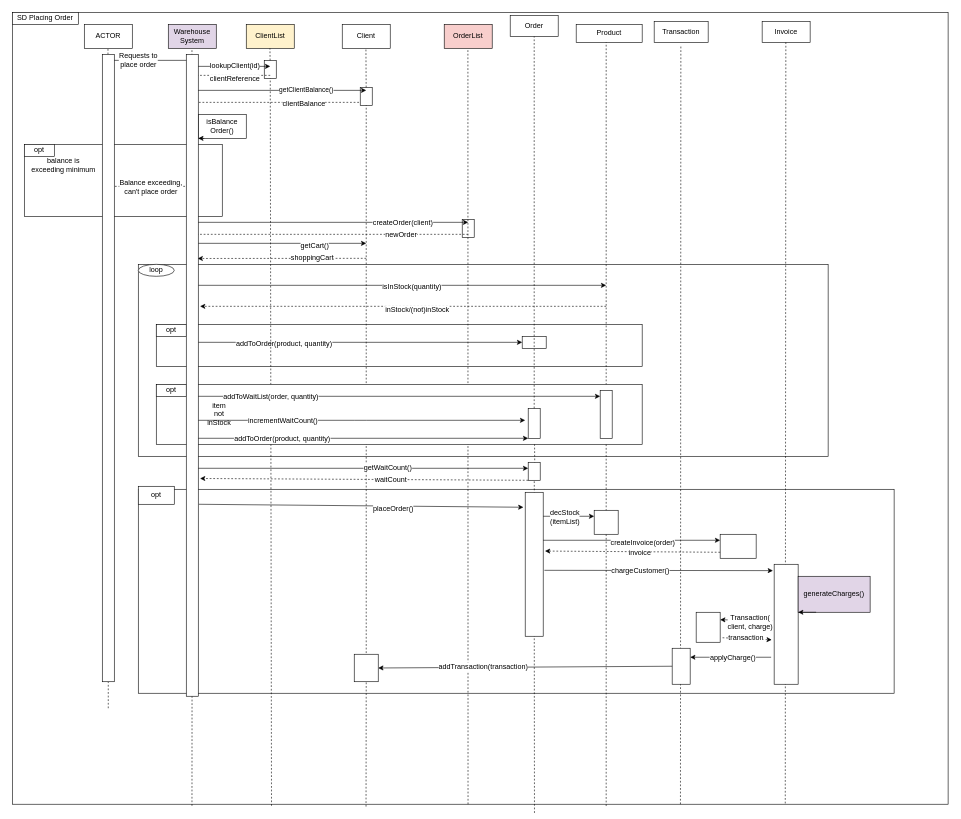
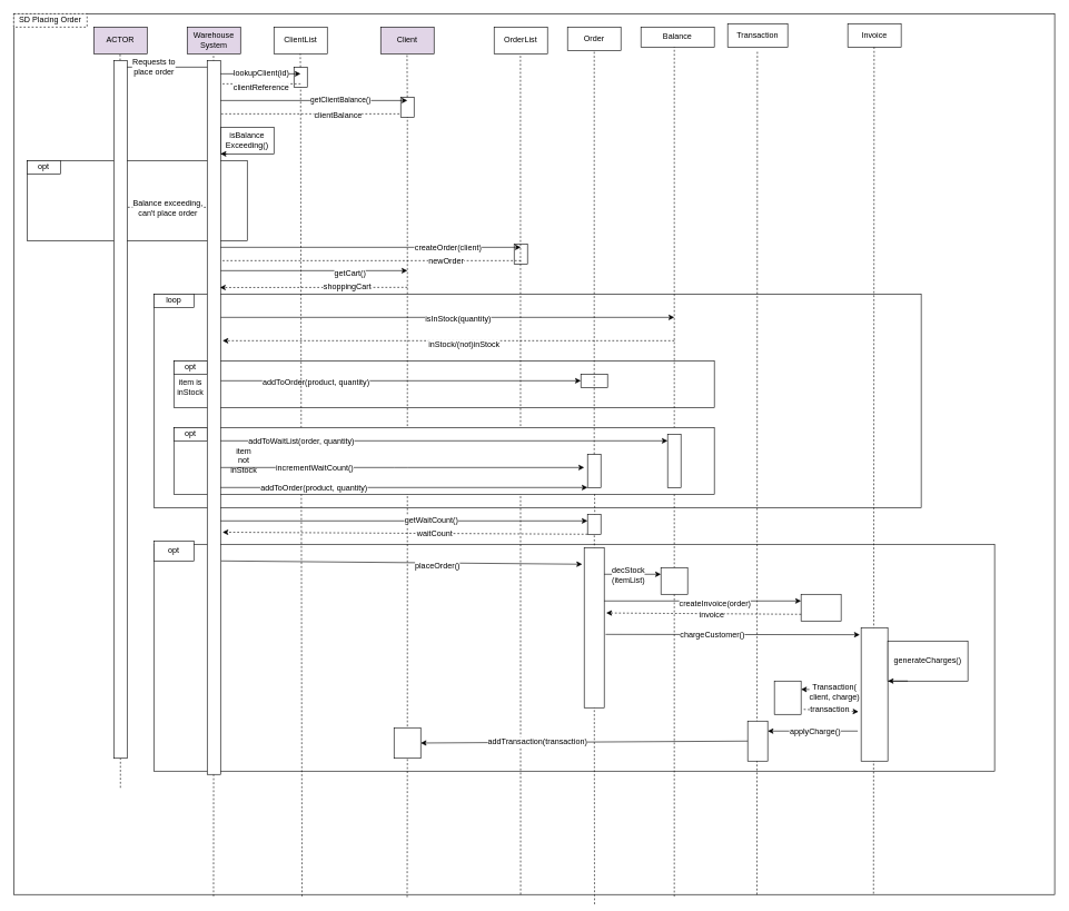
- <mxCell id="16" value="SD Placing Order" style="rounded=0;whiteSpace=wrap;html=1;" parent="1" vertex="1"><mxGeometry width="110" height="20" as="geometry" x="20" y="20" /></mxCell>
+ <mxCell id="16" value="SD Placing Order" style="rounded=0;whiteSpace=wrap;html=1;dashed=1;" parent="1" vertex="1"><mxGeometry width="110" height="20" as="geometry" x="20" y="20" /></mxCell>
- <mxCell id="14" value="Order" style="rounded=0;whiteSpace=wrap;html=1;" parent="1" vertex="1"><mxGeometry x="850" y="25" width="80" height="35" as="geometry" /></mxCell>
+ <mxCell id="14" value="Order" style="rounded=0;whiteSpace=wrap;html=1;" parent="1" vertex="1"><mxGeometry x="850" y="40" width="80" height="35" as="geometry" /></mxCell>
- <mxCell id="18" value="Product" style="rounded=0;whiteSpace=wrap;html=1;" parent="1" vertex="1"><mxGeometry x="960" y="40" width="110" height="30" as="geometry" /></mxCell>
+ <mxCell id="18" value="Balance" style="rounded=0;whiteSpace=wrap;html=1;" parent="1" vertex="1"><mxGeometry x="960" y="40" width="110" height="30" as="geometry" /></mxCell>
- <mxCell id="9" value="ACTOR" style="rounded=0;whiteSpace=wrap;html=1;" parent="1" vertex="1"><mxGeometry x="140" y="40" width="80" height="40" as="geometry" /></mxCell>
+ <mxCell id="9" value="ACTOR" style="rounded=0;whiteSpace=wrap;html=1;fillColor=#e1d5e7;" parent="1" vertex="1"><mxGeometry x="140" y="40" width="80" height="40" as="geometry" /></mxCell>
- <mxCell id="11" value="ClientList" style="rounded=0;whiteSpace=wrap;html=1;fillColor=#fff2cc;" parent="1" vertex="1"><mxGeometry x="410" y="40" width="80" height="40" as="geometry" /></mxCell>
+ <mxCell id="11" value="ClientList" style="rounded=0;whiteSpace=wrap;html=1;" parent="1" vertex="1"><mxGeometry x="410" y="40" width="80" height="40" as="geometry" /></mxCell>
- <mxCell id="12" value="Client" style="rounded=0;whiteSpace=wrap;html=1;" parent="1" vertex="1"><mxGeometry x="570" y="40" width="80" height="40" as="geometry" /></mxCell>
+ <mxCell id="12" value="Client" style="rounded=0;whiteSpace=wrap;html=1;fillColor=#e1d5e7;" parent="1" vertex="1"><mxGeometry x="570" y="40" width="80" height="40" as="geometry" /></mxCell>
- <mxCell id="13" value="OrderList" style="rounded=0;whiteSpace=wrap;html=1;fillColor=#f8cecc;" parent="1" vertex="1"><mxGeometry x="740" y="40" width="80" height="40" as="geometry" /></mxCell>
+ <mxCell id="13" value="OrderList" style="rounded=0;whiteSpace=wrap;html=1;" parent="1" vertex="1"><mxGeometry x="740" y="40" width="80" height="40" as="geometry" /></mxCell>
- <mxCell id="22" value="&lt;div&gt;isBalance&lt;/div&gt;&lt;div&gt;Order()&lt;br&gt;&lt;/div&gt;" style="rounded=0;whiteSpace=wrap;html=1;" parent="1" vertex="1"><mxGeometry x="330" y="190" width="80" height="40" as="geometry" /></mxCell>
+ <mxCell id="22" value="&lt;div&gt;isBalance&lt;/div&gt;&lt;div&gt;Exceeding()&lt;br&gt;&lt;/div&gt;" style="rounded=0;whiteSpace=wrap;html=1;" parent="1" vertex="1"><mxGeometry x="330" y="190" width="80" height="40" as="geometry" /></mxCell>
- <mxCell id="25" value="&lt;div&gt;balance is&lt;/div&gt;&lt;div&gt;exceeding minimum&lt;br&gt;&lt;/div&gt;" style="text;html=1;align=center;verticalAlign=middle;resizable=0;points=[];autosize=1;" parent="1" vertex="1"><mxGeometry x="40" y="260" width="130" height="30" as="geometry" /></mxCell>
- <mxCell id="33" value="loop" style="ellipse;whiteSpace=wrap;html=1;" parent="1" vertex="1"><mxGeometry x="230" y="440" width="60" height="20" as="geometry" /></mxCell>
+ <mxCell id="33" value="loop" style="rounded=0;whiteSpace=wrap;html=1;" parent="1" vertex="1"><mxGeometry x="230" y="440" width="60" height="20" as="geometry" /></mxCell>
+ <mxCell id="49" value="&lt;div&gt;item is &lt;br&gt;&lt;/div&gt;&lt;div&gt;inStock&lt;br&gt;&lt;/div&gt;" style="text;html=1;strokeColor=none;fillColor=none;align=center;verticalAlign=middle;whiteSpace=wrap;rounded=0;" vertex="1" parent="1"><mxGeometry x="265" y="570" width="40" height="20" as="geometry" /></mxCell>
- <mxCell id="111" value="generateCharges()" style="rounded=0;whiteSpace=wrap;html=1;fillColor=#e1d5e7;" vertex="1" parent="1"><mxGeometry x="1330" y="960" width="120" height="60" as="geometry" /></mxCell>
+ <mxCell id="111" value="generateCharges()" style="rounded=0;whiteSpace=wrap;html=1;" vertex="1" parent="1"><mxGeometry x="1330" y="960" width="120" height="60" as="geometry" /></mxCell>
